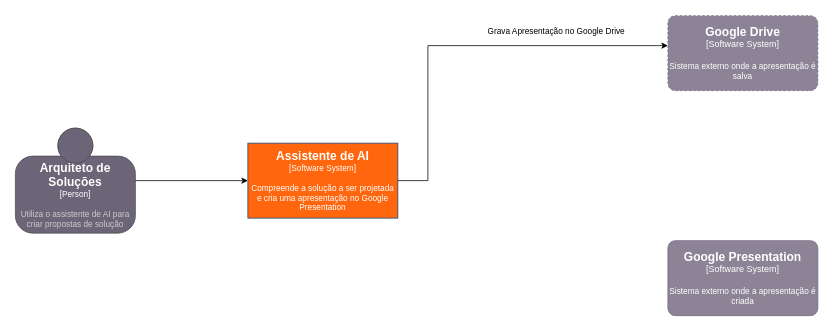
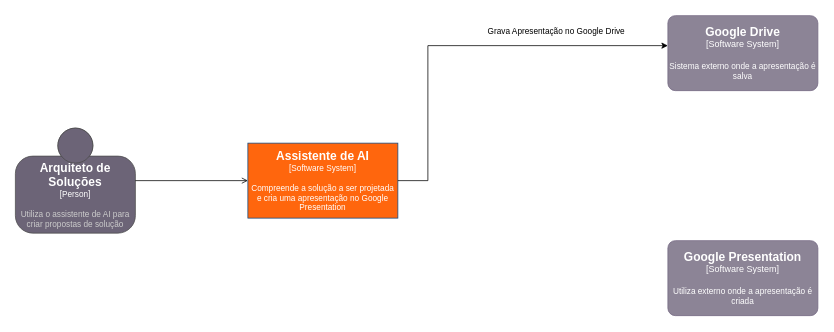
- <mxCell id="5" value="&lt;font style=&quot;font-size: 16px&quot;&gt;&lt;b&gt;Google Drive&lt;/b&gt;&lt;/font&gt;&lt;div&gt;[Software System]&lt;/div&gt;&lt;br&gt;&lt;div&gt;&lt;font style=&quot;font-size: 11px&quot;&gt;&lt;font color=&quot;#fff&quot;&gt;Sistema externo onde a apresentação é salva&lt;/font&gt;&lt;/div&gt;" style="rounded=1;whiteSpace=wrap;html=1;labelBackgroundColor=none;fillColor=#8C8496;fontColor=#ffffff;align=center;arcSize=10;strokeColor=#736782;metaEdit=1;resizable=0;points=[[0.25,0,0],[0.5,0,0],[0.75,0,0],[1,0.25,0],[1,0.5,0],[1,0.75,0],[0.75,1,0],[0.5,1,0],[0.25,1,0],[0,0.75,0],[0,0.5,0],[0,0.25,0]];dashed=1;" parent="1" vertex="1"><mxGeometry x="890" y="20" width="200" height="100" as="geometry" /></mxCell>
+ <mxCell id="5" value="&lt;font style=&quot;font-size: 16px&quot;&gt;&lt;b&gt;Google Drive&lt;/b&gt;&lt;/font&gt;&lt;div&gt;[Software System]&lt;/div&gt;&lt;br&gt;&lt;div&gt;&lt;font style=&quot;font-size: 11px&quot;&gt;&lt;font color=&quot;#fff&quot;&gt;Sistema externo onde a apresentação é salva&lt;/font&gt;&lt;/div&gt;" style="rounded=1;whiteSpace=wrap;html=1;labelBackgroundColor=none;fillColor=#8C8496;fontColor=#ffffff;align=center;arcSize=10;strokeColor=#736782;metaEdit=1;resizable=0;points=[[0.25,0,0],[0.5,0,0],[0.75,0,0],[1,0.25,0],[1,0.5,0],[1,0.75,0],[0.75,1,0],[0.5,1,0],[0.25,1,0],[0,0.75,0],[0,0.5,0],[0,0.25,0]];" parent="1" vertex="1"><mxGeometry x="890" y="20" width="200" height="100" as="geometry" /></mxCell>
- <mxCell id="6" style="edgeStyle=orthogonalEdgeStyle;rounded=0;orthogonalLoop=1;jettySize=auto;html=1;" parent="1" source="2" target="3" edge="1"><mxGeometry relative="1" as="geometry" /></mxCell>
+ <mxCell id="6" style="edgeStyle=orthogonalEdgeStyle;rounded=0;orthogonalLoop=1;jettySize=auto;html=1;endArrow=open;" parent="1" source="2" target="3" edge="1"><mxGeometry relative="1" as="geometry" /></mxCell>
- <mxCell id="4" value="&lt;font style=&quot;font-size: 16px&quot;&gt;&lt;b&gt;Google Presentation&lt;/b&gt;&lt;/font&gt;&lt;div&gt;[Software System]&lt;/div&gt;&lt;br&gt;&lt;div&gt;&lt;font style=&quot;font-size: 11px&quot;&gt;&lt;font color=&quot;#fff&quot;&gt;Sistema externo onde a apresentação é criada&lt;/font&gt;&lt;/div&gt;" style="rounded=1;whiteSpace=wrap;html=1;labelBackgroundColor=none;fillColor=#8C8496;fontColor=#ffffff;align=center;arcSize=10;strokeColor=#736782;metaEdit=1;resizable=0;points=[[0.25,0,0],[0.5,0,0],[0.75,0,0],[1,0.25,0],[1,0.5,0],[1,0.75,0],[0.75,1,0],[0.5,1,0],[0.25,1,0],[0,0.75,0],[0,0.5,0],[0,0.25,0]];" parent="1" vertex="1"><mxGeometry x="890" y="320" width="200" height="100" as="geometry" /></mxCell>
+ <mxCell id="4" value="&lt;font style=&quot;font-size: 16px&quot;&gt;&lt;b&gt;Google Presentation&lt;/b&gt;&lt;/font&gt;&lt;div&gt;[Software System]&lt;/div&gt;&lt;br&gt;&lt;div&gt;&lt;font style=&quot;font-size: 11px&quot;&gt;&lt;font color=&quot;#fff&quot;&gt;Utiliza externo onde a apresentação é criada&lt;/font&gt;&lt;/div&gt;" style="rounded=1;whiteSpace=wrap;html=1;labelBackgroundColor=none;fillColor=#8C8496;fontColor=#ffffff;align=center;arcSize=10;strokeColor=#736782;metaEdit=1;resizable=0;points=[[0.25,0,0],[0.5,0,0],[0.75,0,0],[1,0.25,0],[1,0.5,0],[1,0.75,0],[0.75,1,0],[0.5,1,0],[0.25,1,0],[0,0.75,0],[0,0.5,0],[0,0.25,0]];" parent="1" vertex="1"><mxGeometry x="890" y="320" width="200" height="100" as="geometry" /></mxCell>
